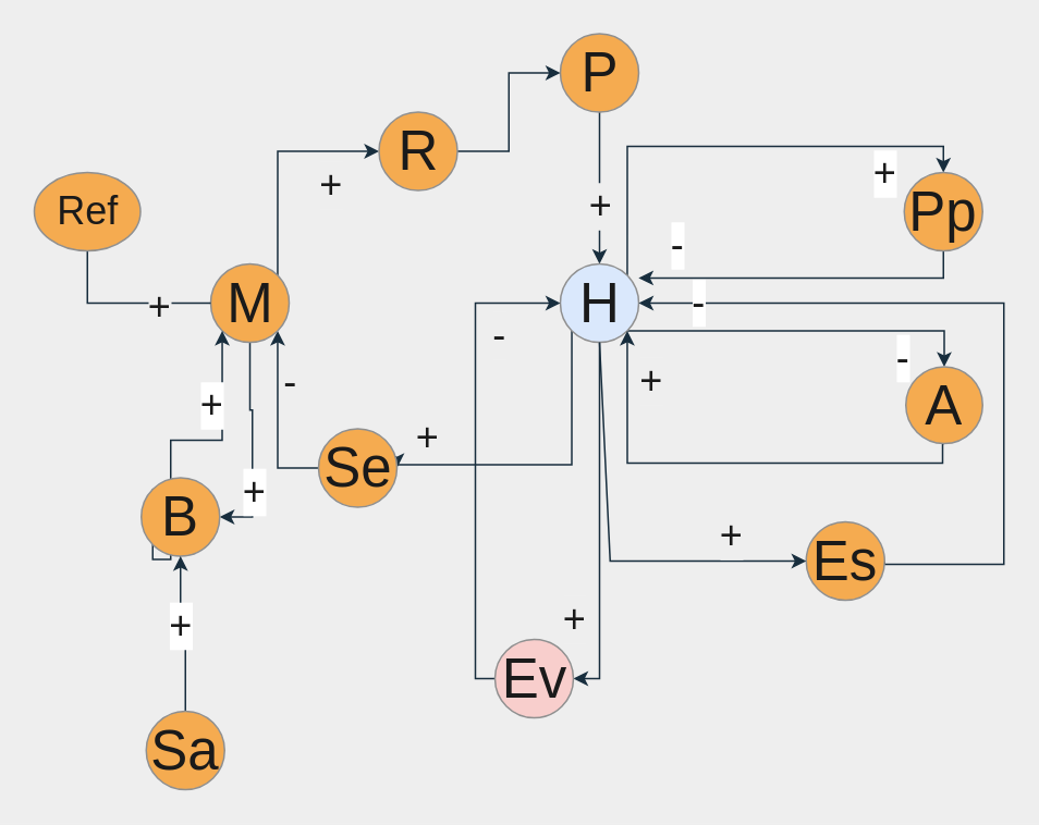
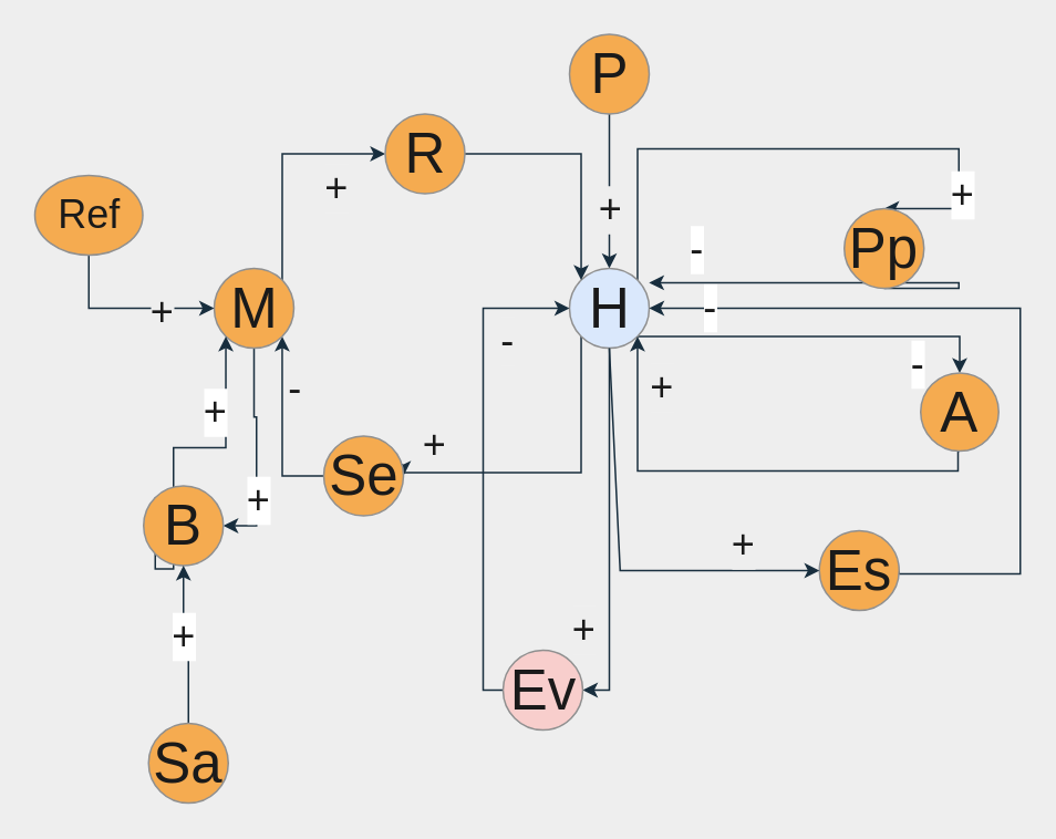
- <mxCell id="34" style="edgeStyle=orthogonalEdgeStyle;rounded=0;orthogonalLoop=1;jettySize=auto;html=1;exitX=1;exitY=0.5;exitDx=0;exitDy=0;strokeColor=#182E3E;fontSize=24;fontColor=#1A1A1A;labelBackgroundColor=#EEEEEE;" edge="1" parent="1" source="35" target="4"><mxGeometry relative="1" as="geometry" /></mxCell>
+ <mxCell id="34" style="edgeStyle=orthogonalEdgeStyle;rounded=0;orthogonalLoop=1;jettySize=auto;html=1;exitX=1;exitY=0.5;exitDx=0;exitDy=0;entryX=0;entryY=0;entryDx=0;entryDy=0;strokeColor=#182E3E;fontSize=24;fontColor=#1A1A1A;labelBackgroundColor=#EEEEEE;" edge="1" parent="1" source="35" target="13"><mxGeometry relative="1" as="geometry" /></mxCell>
- <mxCell id="33" value="&lt;font style=&quot;font-size: 34px;&quot;&gt;Pp&lt;/font&gt;" style="ellipse;whiteSpace=wrap;html=1;aspect=fixed;fillColor=#F5AB50;strokeColor=#909090;fontColor=#1A1A1A;" vertex="1" parent="1"><mxGeometry x="553" y="105" width="48" height="48" as="geometry" /></mxCell>
+ <mxCell id="33" value="&lt;font style=&quot;font-size: 34px;&quot;&gt;Pp&lt;/font&gt;" style="ellipse;whiteSpace=wrap;html=1;aspect=fixed;fillColor=#F5AB50;strokeColor=#909090;fontColor=#1A1A1A;" vertex="1" parent="1"><mxGeometry x="508" y="125" width="48" height="48" as="geometry" /></mxCell>
- <mxCell id="36" style="edgeStyle=orthogonalEdgeStyle;rounded=0;orthogonalLoop=1;jettySize=auto;html=1;exitX=0.5;exitY=1;exitDx=0;exitDy=0;entryX=0;entryY=0.5;entryDx=0;entryDy=0;strokeColor=#182E3E;fontSize=24;fontColor=#1A1A1A;labelBackgroundColor=#EEEEEE;endArrow=none;" edge="1" parent="1" source="38" target="30"><mxGeometry relative="1" as="geometry" /></mxCell>
+ <mxCell id="36" style="edgeStyle=orthogonalEdgeStyle;rounded=0;orthogonalLoop=1;jettySize=auto;html=1;exitX=0.5;exitY=1;exitDx=0;exitDy=0;entryX=0;entryY=0.5;entryDx=0;entryDy=0;strokeColor=#182E3E;fontSize=24;fontColor=#1A1A1A;labelBackgroundColor=#EEEEEE;" edge="1" parent="1" source="38" target="30"><mxGeometry relative="1" as="geometry" /></mxCell>
